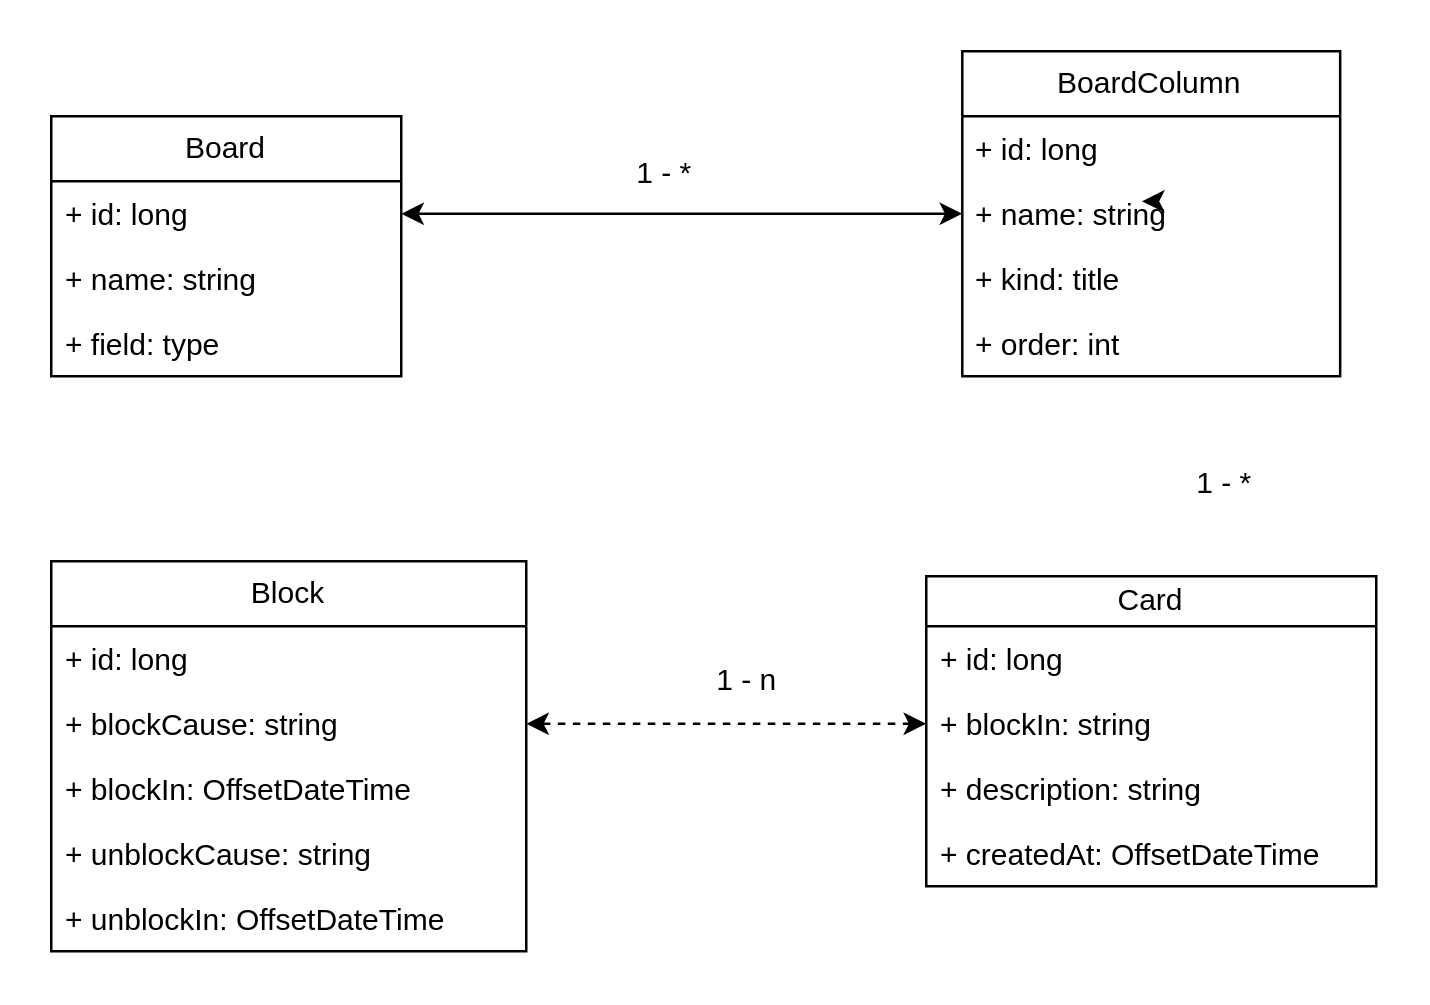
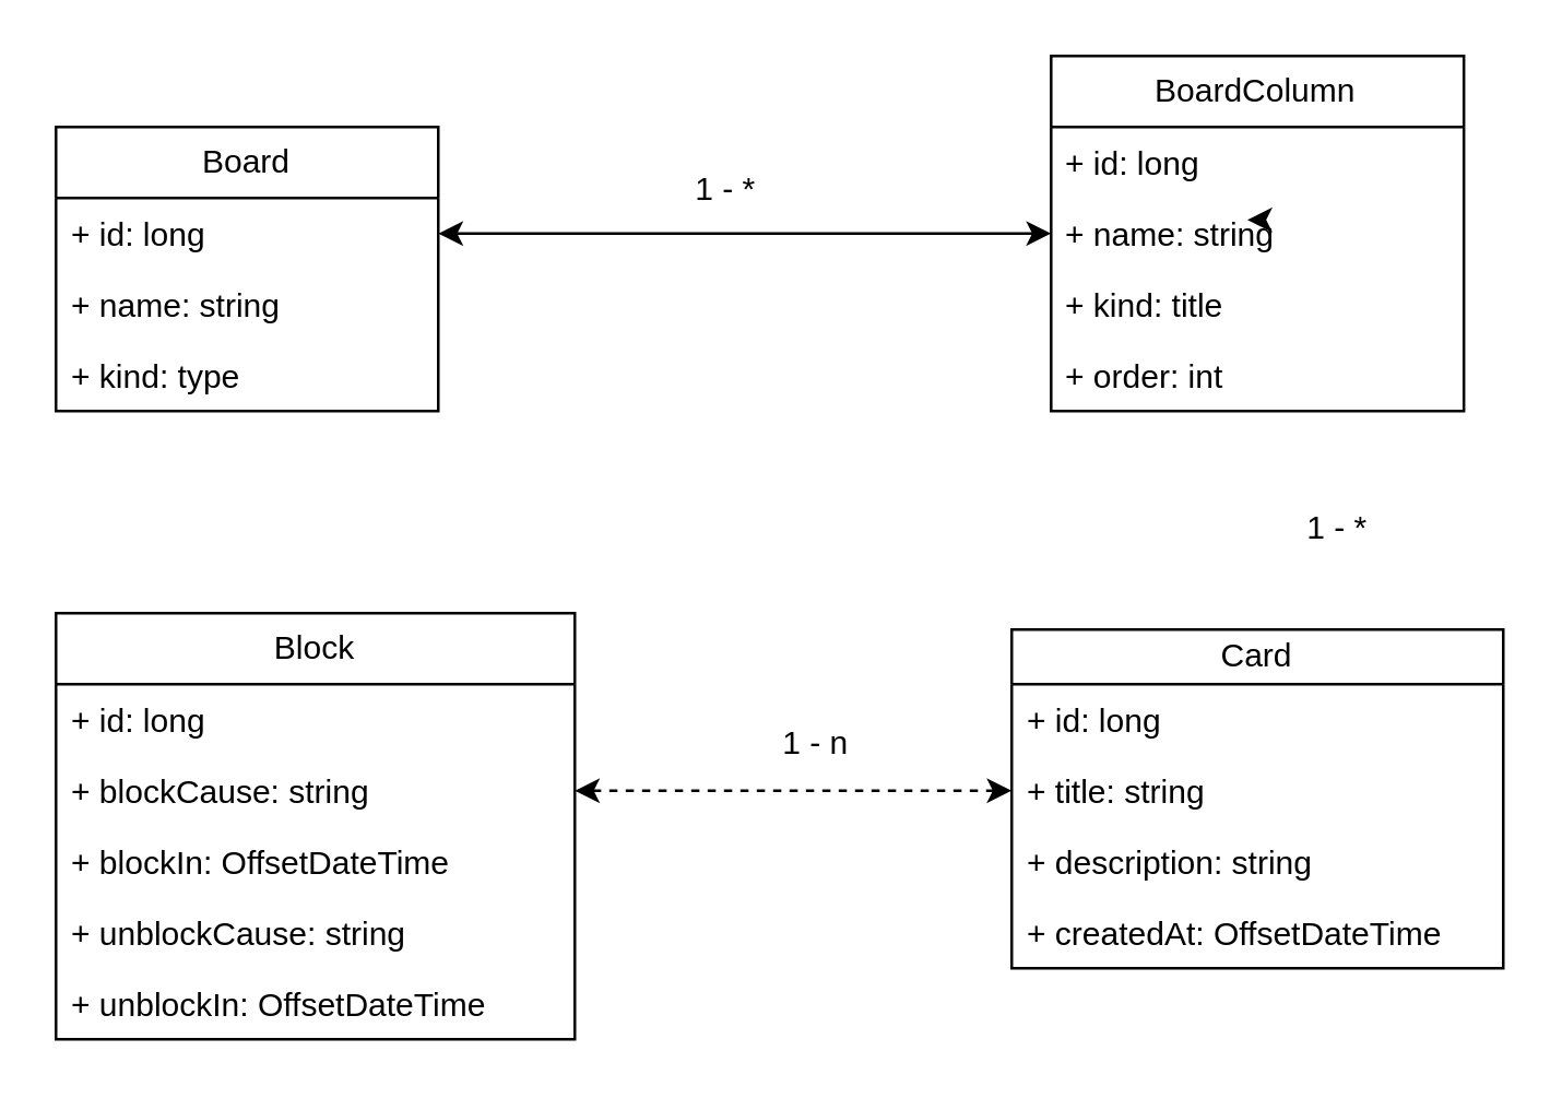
- <mxCell id="5" value="+ field: type" style="text;strokeColor=none;fillColor=none;align=left;verticalAlign=top;spacingLeft=4;spacingRight=4;overflow=hidden;rotatable=0;points=[[0,0.5],[1,0.5]];portConstraint=eastwest;whiteSpace=wrap;html=1;" vertex="1" parent="2"><mxGeometry y="78" width="140" height="26" as="geometry" /></mxCell>
+ <mxCell id="5" value="+ kind: type" style="text;strokeColor=none;fillColor=none;align=left;verticalAlign=top;spacingLeft=4;spacingRight=4;overflow=hidden;rotatable=0;points=[[0,0.5],[1,0.5]];portConstraint=eastwest;whiteSpace=wrap;html=1;" vertex="1" parent="2"><mxGeometry y="78" width="140" height="26" as="geometry" /></mxCell>
- <mxCell id="9" value="+ blockIn: string" style="text;strokeColor=none;fillColor=none;align=left;verticalAlign=top;spacingLeft=4;spacingRight=4;overflow=hidden;rotatable=0;points=[[0,0.5],[1,0.5]];portConstraint=eastwest;whiteSpace=wrap;html=1;" vertex="1" parent="7"><mxGeometry y="46" width="180" height="26" as="geometry" /></mxCell>
+ <mxCell id="9" value="+ title: string" style="text;strokeColor=none;fillColor=none;align=left;verticalAlign=top;spacingLeft=4;spacingRight=4;overflow=hidden;rotatable=0;points=[[0,0.5],[1,0.5]];portConstraint=eastwest;whiteSpace=wrap;html=1;" vertex="1" parent="7"><mxGeometry y="46" width="180" height="26" as="geometry" /></mxCell>
